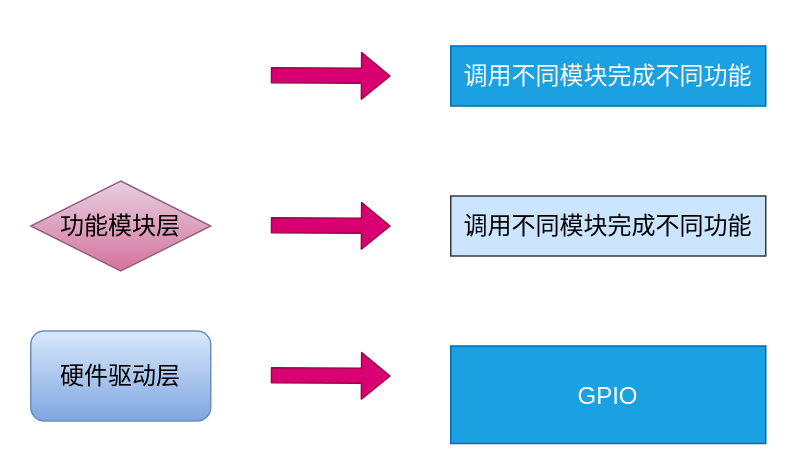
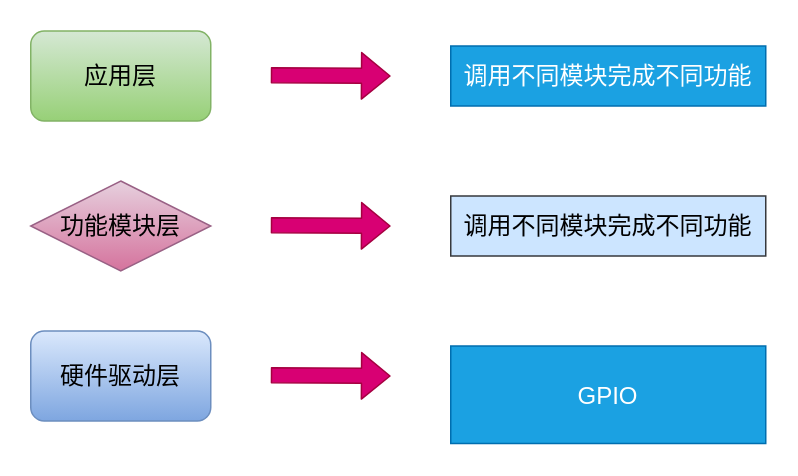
+ <mxCell id="4" value="&lt;font style=&quot;font-size: 16px&quot;&gt;应用层&lt;/font&gt;" style="rounded=1;whiteSpace=wrap;html=1;fillColor=#d5e8d4;strokeColor=#82b366;gradientColor=#97d077;" vertex="1" parent="1"><mxGeometry x="20" y="20" width="120" height="60" as="geometry" /></mxCell>
